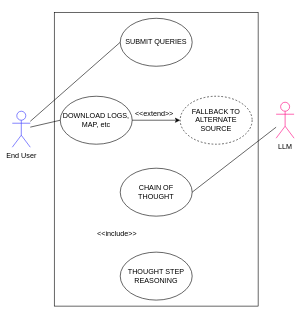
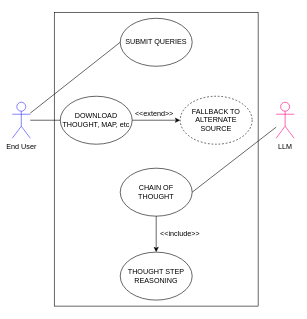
- <mxCell id="6" value="DOWNLOAD LOGS, MAP, etc" style="ellipse;whiteSpace=wrap;html=1;" vertex="1" parent="1"><mxGeometry x="100" y="160" width="120" height="80" as="geometry" /></mxCell>
+ <mxCell id="6" value="DOWNLOAD THOUGHT, MAP, etc" style="ellipse;whiteSpace=wrap;html=1;" vertex="1" parent="1"><mxGeometry x="100" y="160" width="120" height="80" as="geometry" /></mxCell>
- <mxCell id="3" value="End User" style="shape=umlActor;verticalLabelPosition=bottom;verticalAlign=top;html=1;outlineConnect=0;strokeColor=#3333FF;" vertex="1" parent="1"><mxGeometry x="20" y="185" width="30" height="60" as="geometry" /></mxCell>
+ <mxCell id="3" value="End User" style="shape=umlActor;verticalLabelPosition=bottom;verticalAlign=top;html=1;outlineConnect=0;strokeColor=#3333FF;" vertex="1" parent="1"><mxGeometry x="20" y="170" width="30" height="60" as="geometry" /></mxCell>
- <mxCell id="13" value="&amp;lt;&amp;lt;include&amp;gt;&amp;gt;" style="text;html=1;strokeColor=none;fillColor=none;align=center;verticalAlign=middle;whiteSpace=wrap;overflow=hidden;" vertex="1" parent="1"><mxGeometry x="155" y="380" width="80" height="20" as="geometry" /></mxCell>
+ <mxCell id="13" value="&amp;lt;&amp;lt;include&amp;gt;&amp;gt;" style="text;html=1;strokeColor=none;fillColor=none;align=center;verticalAlign=middle;whiteSpace=wrap;overflow=hidden;" vertex="1" parent="1"><mxGeometry x="260" y="380" width="80" height="20" as="geometry" /></mxCell>
+ <mxCell id="11" value="" style="endArrow=classic;html=1;rounded=0;exitX=0.5;exitY=1;exitDx=0;exitDy=0;entryX=0.5;entryY=0;entryDx=0;entryDy=0;" edge="1" parent="1" source="5" target="8"><mxGeometry width="50" height="50" relative="1" as="geometry"><mxPoint x="370" y="370" as="sourcePoint" /><mxPoint x="430" y="370" as="targetPoint" /></mxGeometry></mxCell>
